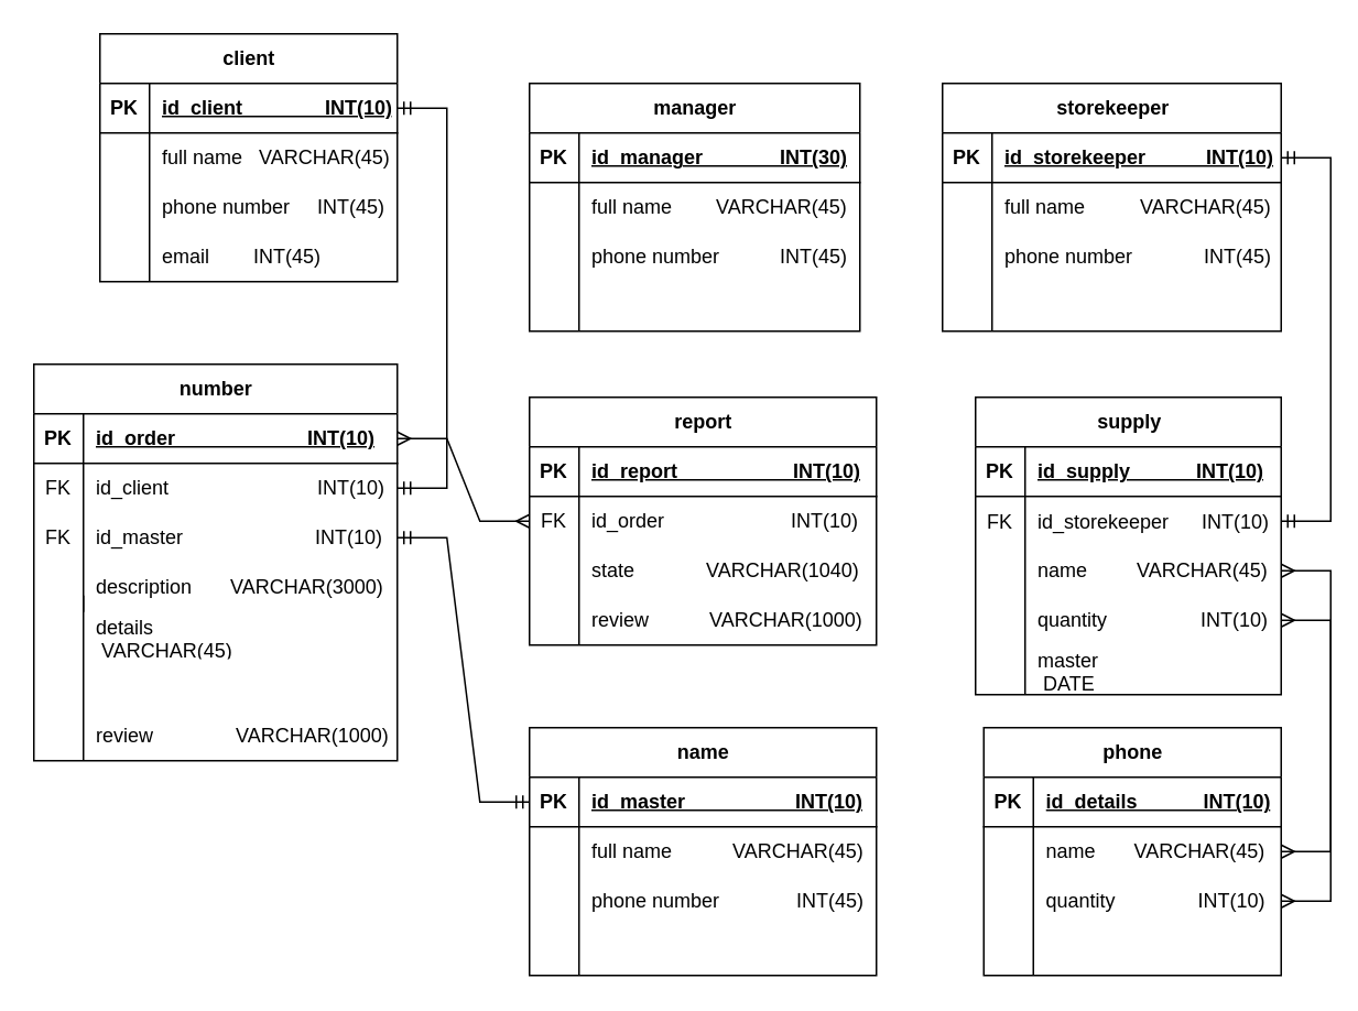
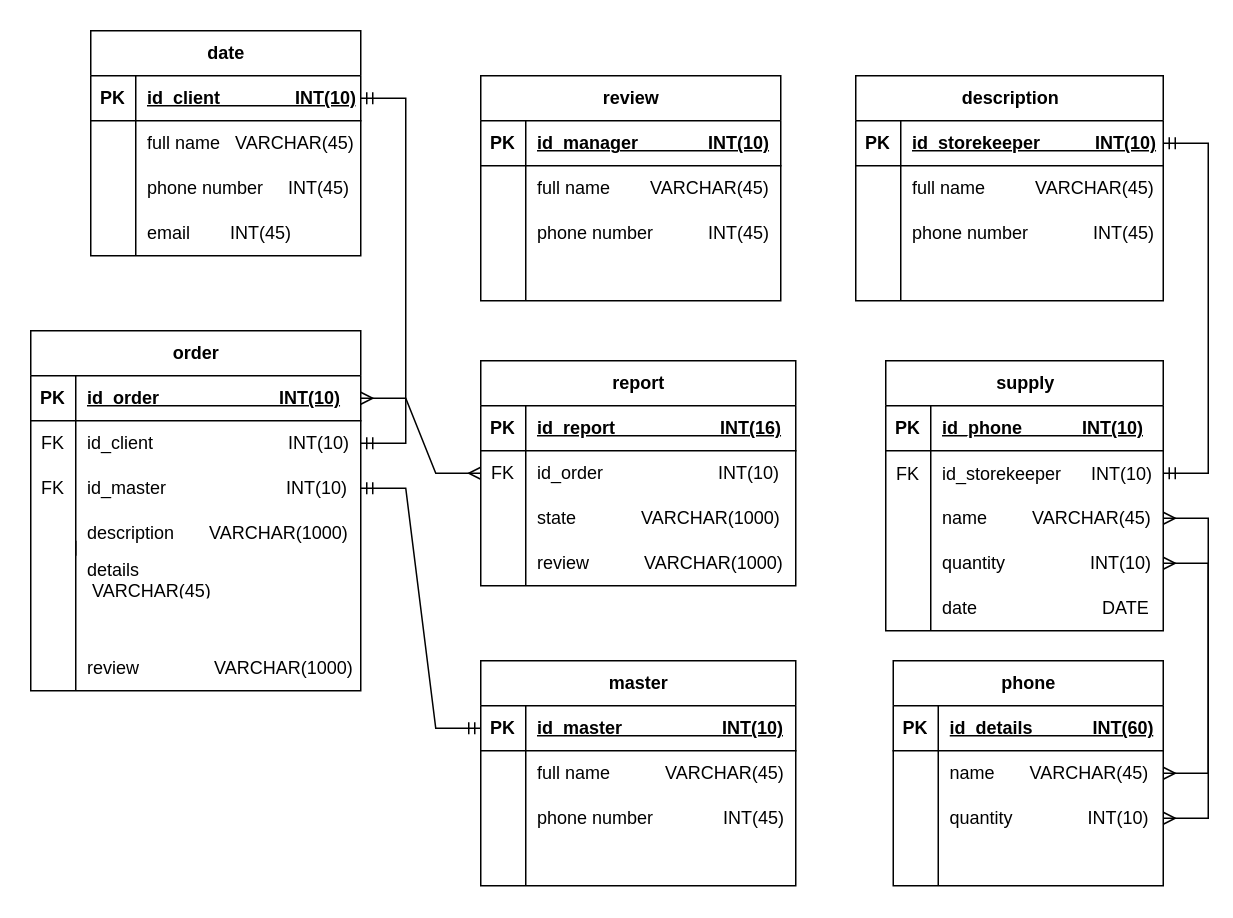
- <mxCell id="2" value="client" style="shape=table;startSize=30;container=1;collapsible=1;childLayout=tableLayout;fixedRows=1;rowLines=0;fontStyle=1;align=center;resizeLast=1;html=1;" parent="1" vertex="1"><mxGeometry x="60" y="20" width="180" height="150" as="geometry" /></mxCell>
+ <mxCell id="2" value="date" style="shape=table;startSize=30;container=1;collapsible=1;childLayout=tableLayout;fixedRows=1;rowLines=0;fontStyle=1;align=center;resizeLast=1;html=1;" parent="1" vertex="1"><mxGeometry x="60" y="20" width="180" height="150" as="geometry" /></mxCell>
- <mxCell id="15" value="manager" style="shape=table;startSize=30;container=1;collapsible=1;childLayout=tableLayout;fixedRows=1;rowLines=0;fontStyle=1;align=center;resizeLast=1;html=1;" parent="1" vertex="1"><mxGeometry x="320" y="50" width="200" height="150" as="geometry" /></mxCell>
+ <mxCell id="15" value="review" style="shape=table;startSize=30;container=1;collapsible=1;childLayout=tableLayout;fixedRows=1;rowLines=0;fontStyle=1;align=center;resizeLast=1;html=1;" parent="1" vertex="1"><mxGeometry x="320" y="50" width="200" height="150" as="geometry" /></mxCell>
- <mxCell id="41" value="storekeeper" style="shape=table;startSize=30;container=1;collapsible=1;childLayout=tableLayout;fixedRows=1;rowLines=0;fontStyle=1;align=center;resizeLast=1;html=1;" parent="1" vertex="1"><mxGeometry x="570" y="50" width="205" height="150" as="geometry" /></mxCell>
+ <mxCell id="41" value="description" style="shape=table;startSize=30;container=1;collapsible=1;childLayout=tableLayout;fixedRows=1;rowLines=0;fontStyle=1;align=center;resizeLast=1;html=1;" parent="1" vertex="1"><mxGeometry x="570" y="50" width="205" height="150" as="geometry" /></mxCell>
- <mxCell id="18" value="id_manager&amp;nbsp; &amp;nbsp; &amp;nbsp; &amp;nbsp; &amp;nbsp; &amp;nbsp; &amp;nbsp; INT(30)" style="shape=partialRectangle;connectable=0;fillColor=none;top=0;left=0;bottom=0;right=0;align=left;spacingLeft=6;fontStyle=5;overflow=hidden;whiteSpace=wrap;html=1;" parent="16" vertex="1"><mxGeometry x="30" width="170" height="30" as="geometry"><mxRectangle width="170" height="30" as="alternateBounds" /></mxGeometry></mxCell>
+ <mxCell id="18" value="id_manager&amp;nbsp; &amp;nbsp; &amp;nbsp; &amp;nbsp; &amp;nbsp; &amp;nbsp; &amp;nbsp; INT(10)" style="shape=partialRectangle;connectable=0;fillColor=none;top=0;left=0;bottom=0;right=0;align=left;spacingLeft=6;fontStyle=5;overflow=hidden;whiteSpace=wrap;html=1;" parent="16" vertex="1"><mxGeometry x="30" width="170" height="30" as="geometry"><mxRectangle width="170" height="30" as="alternateBounds" /></mxGeometry></mxCell>
- <mxCell id="96" value="number" style="shape=table;startSize=30;container=1;collapsible=1;childLayout=tableLayout;fixedRows=1;rowLines=0;fontStyle=1;align=center;resizeLast=1;html=1;movable=1;resizable=1;rotatable=1;deletable=1;editable=1;locked=0;connectable=1;" parent="1" vertex="1"><mxGeometry x="20" y="220" width="220" height="240" as="geometry" /></mxCell>
+ <mxCell id="96" value="order" style="shape=table;startSize=30;container=1;collapsible=1;childLayout=tableLayout;fixedRows=1;rowLines=0;fontStyle=1;align=center;resizeLast=1;html=1;movable=1;resizable=1;rotatable=1;deletable=1;editable=1;locked=0;connectable=1;" parent="1" vertex="1"><mxGeometry x="20" y="220" width="220" height="240" as="geometry" /></mxCell>
- <mxCell id="57" value="id_report&amp;nbsp; &amp;nbsp; &amp;nbsp; &amp;nbsp; &amp;nbsp; &amp;nbsp; &amp;nbsp; &amp;nbsp; &amp;nbsp; &amp;nbsp; &amp;nbsp;INT(10)" style="shape=partialRectangle;connectable=0;fillColor=none;top=0;left=0;bottom=0;right=0;align=left;spacingLeft=6;fontStyle=5;overflow=hidden;whiteSpace=wrap;html=1;" parent="55" vertex="1"><mxGeometry x="30" width="180" height="30" as="geometry"><mxRectangle width="180" height="30" as="alternateBounds" /></mxGeometry></mxCell>
+ <mxCell id="57" value="id_report&amp;nbsp; &amp;nbsp; &amp;nbsp; &amp;nbsp; &amp;nbsp; &amp;nbsp; &amp;nbsp; &amp;nbsp; &amp;nbsp; &amp;nbsp; &amp;nbsp;INT(16)" style="shape=partialRectangle;connectable=0;fillColor=none;top=0;left=0;bottom=0;right=0;align=left;spacingLeft=6;fontStyle=5;overflow=hidden;whiteSpace=wrap;html=1;" parent="55" vertex="1"><mxGeometry x="30" width="180" height="30" as="geometry"><mxRectangle width="180" height="30" as="alternateBounds" /></mxGeometry></mxCell>
- <mxCell id="70" value="id_supply&amp;nbsp; &amp;nbsp; &amp;nbsp; &amp;nbsp; &amp;nbsp; &amp;nbsp; INT(10)" style="shape=partialRectangle;connectable=0;fillColor=none;top=0;left=0;bottom=0;right=0;align=left;spacingLeft=6;fontStyle=5;overflow=hidden;whiteSpace=wrap;html=1;" parent="68" vertex="1"><mxGeometry x="30" width="155" height="30" as="geometry"><mxRectangle width="155" height="30" as="alternateBounds" /></mxGeometry></mxCell>
+ <mxCell id="70" value="id_phone&amp;nbsp; &amp;nbsp; &amp;nbsp; &amp;nbsp; &amp;nbsp; &amp;nbsp; INT(10)" style="shape=partialRectangle;connectable=0;fillColor=none;top=0;left=0;bottom=0;right=0;align=left;spacingLeft=6;fontStyle=5;overflow=hidden;whiteSpace=wrap;html=1;" parent="68" vertex="1"><mxGeometry x="30" width="155" height="30" as="geometry"><mxRectangle width="155" height="30" as="alternateBounds" /></mxGeometry></mxCell>
- <mxCell id="63" value="state&amp;nbsp; &amp;nbsp; &amp;nbsp; &amp;nbsp; &amp;nbsp; &amp;nbsp; &amp;nbsp;VARCHAR(1040)" style="shape=partialRectangle;connectable=0;fillColor=none;top=0;left=0;bottom=0;right=0;align=left;spacingLeft=6;overflow=hidden;whiteSpace=wrap;html=1;" parent="61" vertex="1"><mxGeometry x="30" width="180" height="30" as="geometry"><mxRectangle width="180" height="30" as="alternateBounds" /></mxGeometry></mxCell>
+ <mxCell id="63" value="state&amp;nbsp; &amp;nbsp; &amp;nbsp; &amp;nbsp; &amp;nbsp; &amp;nbsp; &amp;nbsp;VARCHAR(1000)" style="shape=partialRectangle;connectable=0;fillColor=none;top=0;left=0;bottom=0;right=0;align=left;spacingLeft=6;overflow=hidden;whiteSpace=wrap;html=1;" parent="61" vertex="1"><mxGeometry x="30" width="180" height="30" as="geometry"><mxRectangle width="180" height="30" as="alternateBounds" /></mxGeometry></mxCell>
- <mxCell id="108" value="description&amp;nbsp; &amp;nbsp; &amp;nbsp; &amp;nbsp;VARCHAR(3000)" style="shape=partialRectangle;connectable=1;fillColor=none;top=0;left=0;bottom=0;right=0;align=left;spacingLeft=6;overflow=hidden;whiteSpace=wrap;html=1;movable=1;resizable=1;rotatable=1;deletable=1;editable=1;locked=0;" parent="106" vertex="1"><mxGeometry x="30" width="190" height="30" as="geometry"><mxRectangle width="190" height="30" as="alternateBounds" /></mxGeometry></mxCell>
+ <mxCell id="108" value="description&amp;nbsp; &amp;nbsp; &amp;nbsp; &amp;nbsp;VARCHAR(1000)" style="shape=partialRectangle;connectable=1;fillColor=none;top=0;left=0;bottom=0;right=0;align=left;spacingLeft=6;overflow=hidden;whiteSpace=wrap;html=1;movable=1;resizable=1;rotatable=1;deletable=1;editable=1;locked=0;" parent="106" vertex="1"><mxGeometry x="30" width="190" height="30" as="geometry"><mxRectangle width="190" height="30" as="alternateBounds" /></mxGeometry></mxCell>
- <mxCell id="82" value="master&amp;nbsp; &amp;nbsp; &amp;nbsp; &amp;nbsp; &amp;nbsp; &amp;nbsp; &amp;nbsp; &amp;nbsp; &amp;nbsp; &amp;nbsp; &amp;nbsp; &amp;nbsp; &amp;nbsp;DATE" style="shape=partialRectangle;connectable=0;fillColor=none;top=0;left=0;bottom=0;right=0;align=left;spacingLeft=6;overflow=hidden;whiteSpace=wrap;html=1;" parent="80" vertex="1"><mxGeometry x="30" width="155" height="30" as="geometry"><mxRectangle width="155" height="30" as="alternateBounds" /></mxGeometry></mxCell>
+ <mxCell id="82" value="date&amp;nbsp; &amp;nbsp; &amp;nbsp; &amp;nbsp; &amp;nbsp; &amp;nbsp; &amp;nbsp; &amp;nbsp; &amp;nbsp; &amp;nbsp; &amp;nbsp; &amp;nbsp; &amp;nbsp;DATE" style="shape=partialRectangle;connectable=0;fillColor=none;top=0;left=0;bottom=0;right=0;align=left;spacingLeft=6;overflow=hidden;whiteSpace=wrap;html=1;" parent="80" vertex="1"><mxGeometry x="30" width="155" height="30" as="geometry"><mxRectangle width="155" height="30" as="alternateBounds" /></mxGeometry></mxCell>
- <mxCell id="28" value="name" style="shape=table;startSize=30;container=1;collapsible=1;childLayout=tableLayout;fixedRows=1;rowLines=0;fontStyle=1;align=center;resizeLast=1;html=1;" parent="1" vertex="1"><mxGeometry x="320" y="440" width="210" height="150" as="geometry" /></mxCell>
+ <mxCell id="28" value="master" style="shape=table;startSize=30;container=1;collapsible=1;childLayout=tableLayout;fixedRows=1;rowLines=0;fontStyle=1;align=center;resizeLast=1;html=1;" parent="1" vertex="1"><mxGeometry x="320" y="440" width="210" height="150" as="geometry" /></mxCell>
- <mxCell id="86" value="id_details&amp;nbsp; &amp;nbsp; &amp;nbsp; &amp;nbsp; &amp;nbsp; &amp;nbsp; INT(10)" style="shape=partialRectangle;connectable=0;fillColor=none;top=0;left=0;bottom=0;right=0;align=left;spacingLeft=6;fontStyle=5;overflow=hidden;whiteSpace=wrap;html=1;" parent="84" vertex="1"><mxGeometry x="30" width="150" height="30" as="geometry"><mxRectangle width="150" height="30" as="alternateBounds" /></mxGeometry></mxCell>
+ <mxCell id="86" value="id_details&amp;nbsp; &amp;nbsp; &amp;nbsp; &amp;nbsp; &amp;nbsp; &amp;nbsp; INT(60)" style="shape=partialRectangle;connectable=0;fillColor=none;top=0;left=0;bottom=0;right=0;align=left;spacingLeft=6;fontStyle=5;overflow=hidden;whiteSpace=wrap;html=1;" parent="84" vertex="1"><mxGeometry x="30" width="150" height="30" as="geometry"><mxRectangle width="150" height="30" as="alternateBounds" /></mxGeometry></mxCell>
